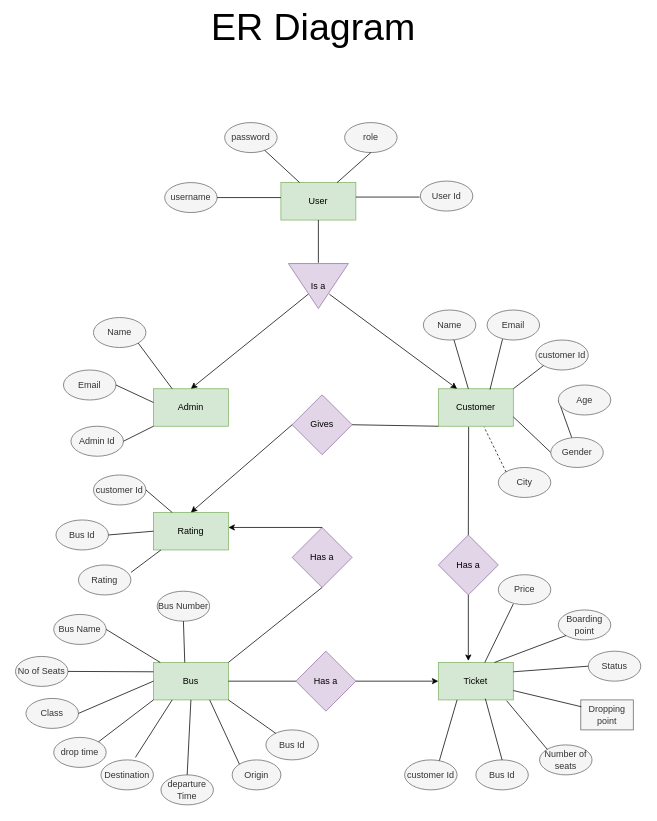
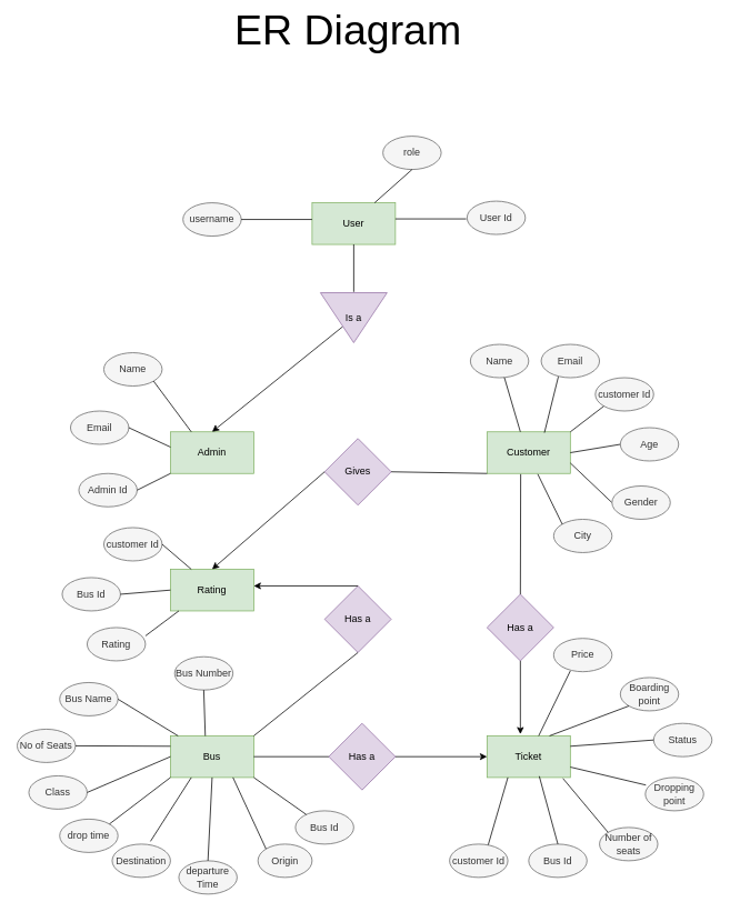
- <mxCell id="40" value="password" style="ellipse;whiteSpace=wrap;html=1;fillColor=#f5f5f5;fontColor=#333333;strokeColor=#666666;" parent="1" vertex="1"><mxGeometry x="299" y="163" width="70" height="40" as="geometry" /></mxCell>
- <mxCell id="50" value="" style="endArrow=none;html=1;rounded=0;entryX=0.25;entryY=0;entryDx=0;entryDy=0;" parent="1" source="40" target="48" edge="1"><mxGeometry width="50" height="50" relative="1" as="geometry"><mxPoint x="-11" y="603" as="sourcePoint" /><mxPoint x="59" y="583" as="targetPoint" /></mxGeometry></mxCell>
- <mxCell id="65" value="" style="endArrow=classic;html=1;rounded=0;exitX=0.681;exitY=0.317;exitDx=0;exitDy=0;entryX=0.25;entryY=0;entryDx=0;entryDy=0;exitPerimeter=0;" parent="1" source="83" target="5" edge="1"><mxGeometry width="50" height="50" relative="1" as="geometry"><mxPoint x="424" y="410" as="sourcePoint" /><mxPoint x="564" y="513" as="targetPoint" /></mxGeometry></mxCell>
- <mxCell id="22" value="" style="endArrow=none;html=1;rounded=0;exitX=0;exitY=0.5;exitDx=0;exitDy=0;" parent="1" source="52" target="54" edge="1"><mxGeometry width="50" height="50" relative="1" as="geometry"><mxPoint x="624" y="786" as="sourcePoint" /><mxPoint x="618" y="829" as="targetPoint" /></mxGeometry></mxCell>
+ <mxCell id="22" value="" style="endArrow=none;html=1;rounded=0;exitX=0;exitY=0.5;exitDx=0;exitDy=0;entryX=1;entryY=0.5;entryDx=0;entryDy=0;" parent="1" source="52" target="5" edge="1"><mxGeometry width="50" height="50" relative="1" as="geometry"><mxPoint x="624" y="786" as="sourcePoint" /><mxPoint x="618" y="829" as="targetPoint" /></mxGeometry></mxCell>
- <mxCell id="57" value="" style="endArrow=none;html=1;rounded=0;exitX=0;exitY=0;exitDx=0;exitDy=0;entryX=0.609;entryY=1.016;entryDx=0;entryDy=0;entryPerimeter=0;dashed=1;" parent="1" source="56" target="5" edge="1"><mxGeometry width="50" height="50" relative="1" as="geometry"><mxPoint x="424" y="623" as="sourcePoint" /><mxPoint x="654" y="583" as="targetPoint" /></mxGeometry></mxCell>
+ <mxCell id="57" value="" style="endArrow=none;html=1;rounded=0;exitX=0;exitY=0;exitDx=0;exitDy=0;entryX=0.609;entryY=1.016;entryDx=0;entryDy=0;entryPerimeter=0;" parent="1" source="56" target="5" edge="1"><mxGeometry width="50" height="50" relative="1" as="geometry"><mxPoint x="424" y="623" as="sourcePoint" /><mxPoint x="654" y="583" as="targetPoint" /></mxGeometry></mxCell>
- <mxCell id="13" value="Dropping point" style="whiteSpace=wrap;html=1;fillColor=#f5f5f5;fontColor=#333333;strokeColor=#666666;rounded=0;" parent="1" vertex="1"><mxGeometry x="774" y="933" width="70" height="40" as="geometry" /></mxCell>
+ <mxCell id="13" value="Dropping point" style="ellipse;whiteSpace=wrap;html=1;fillColor=#f5f5f5;fontColor=#333333;strokeColor=#666666;" parent="1" vertex="1"><mxGeometry x="774" y="933" width="70" height="40" as="geometry" /></mxCell>
